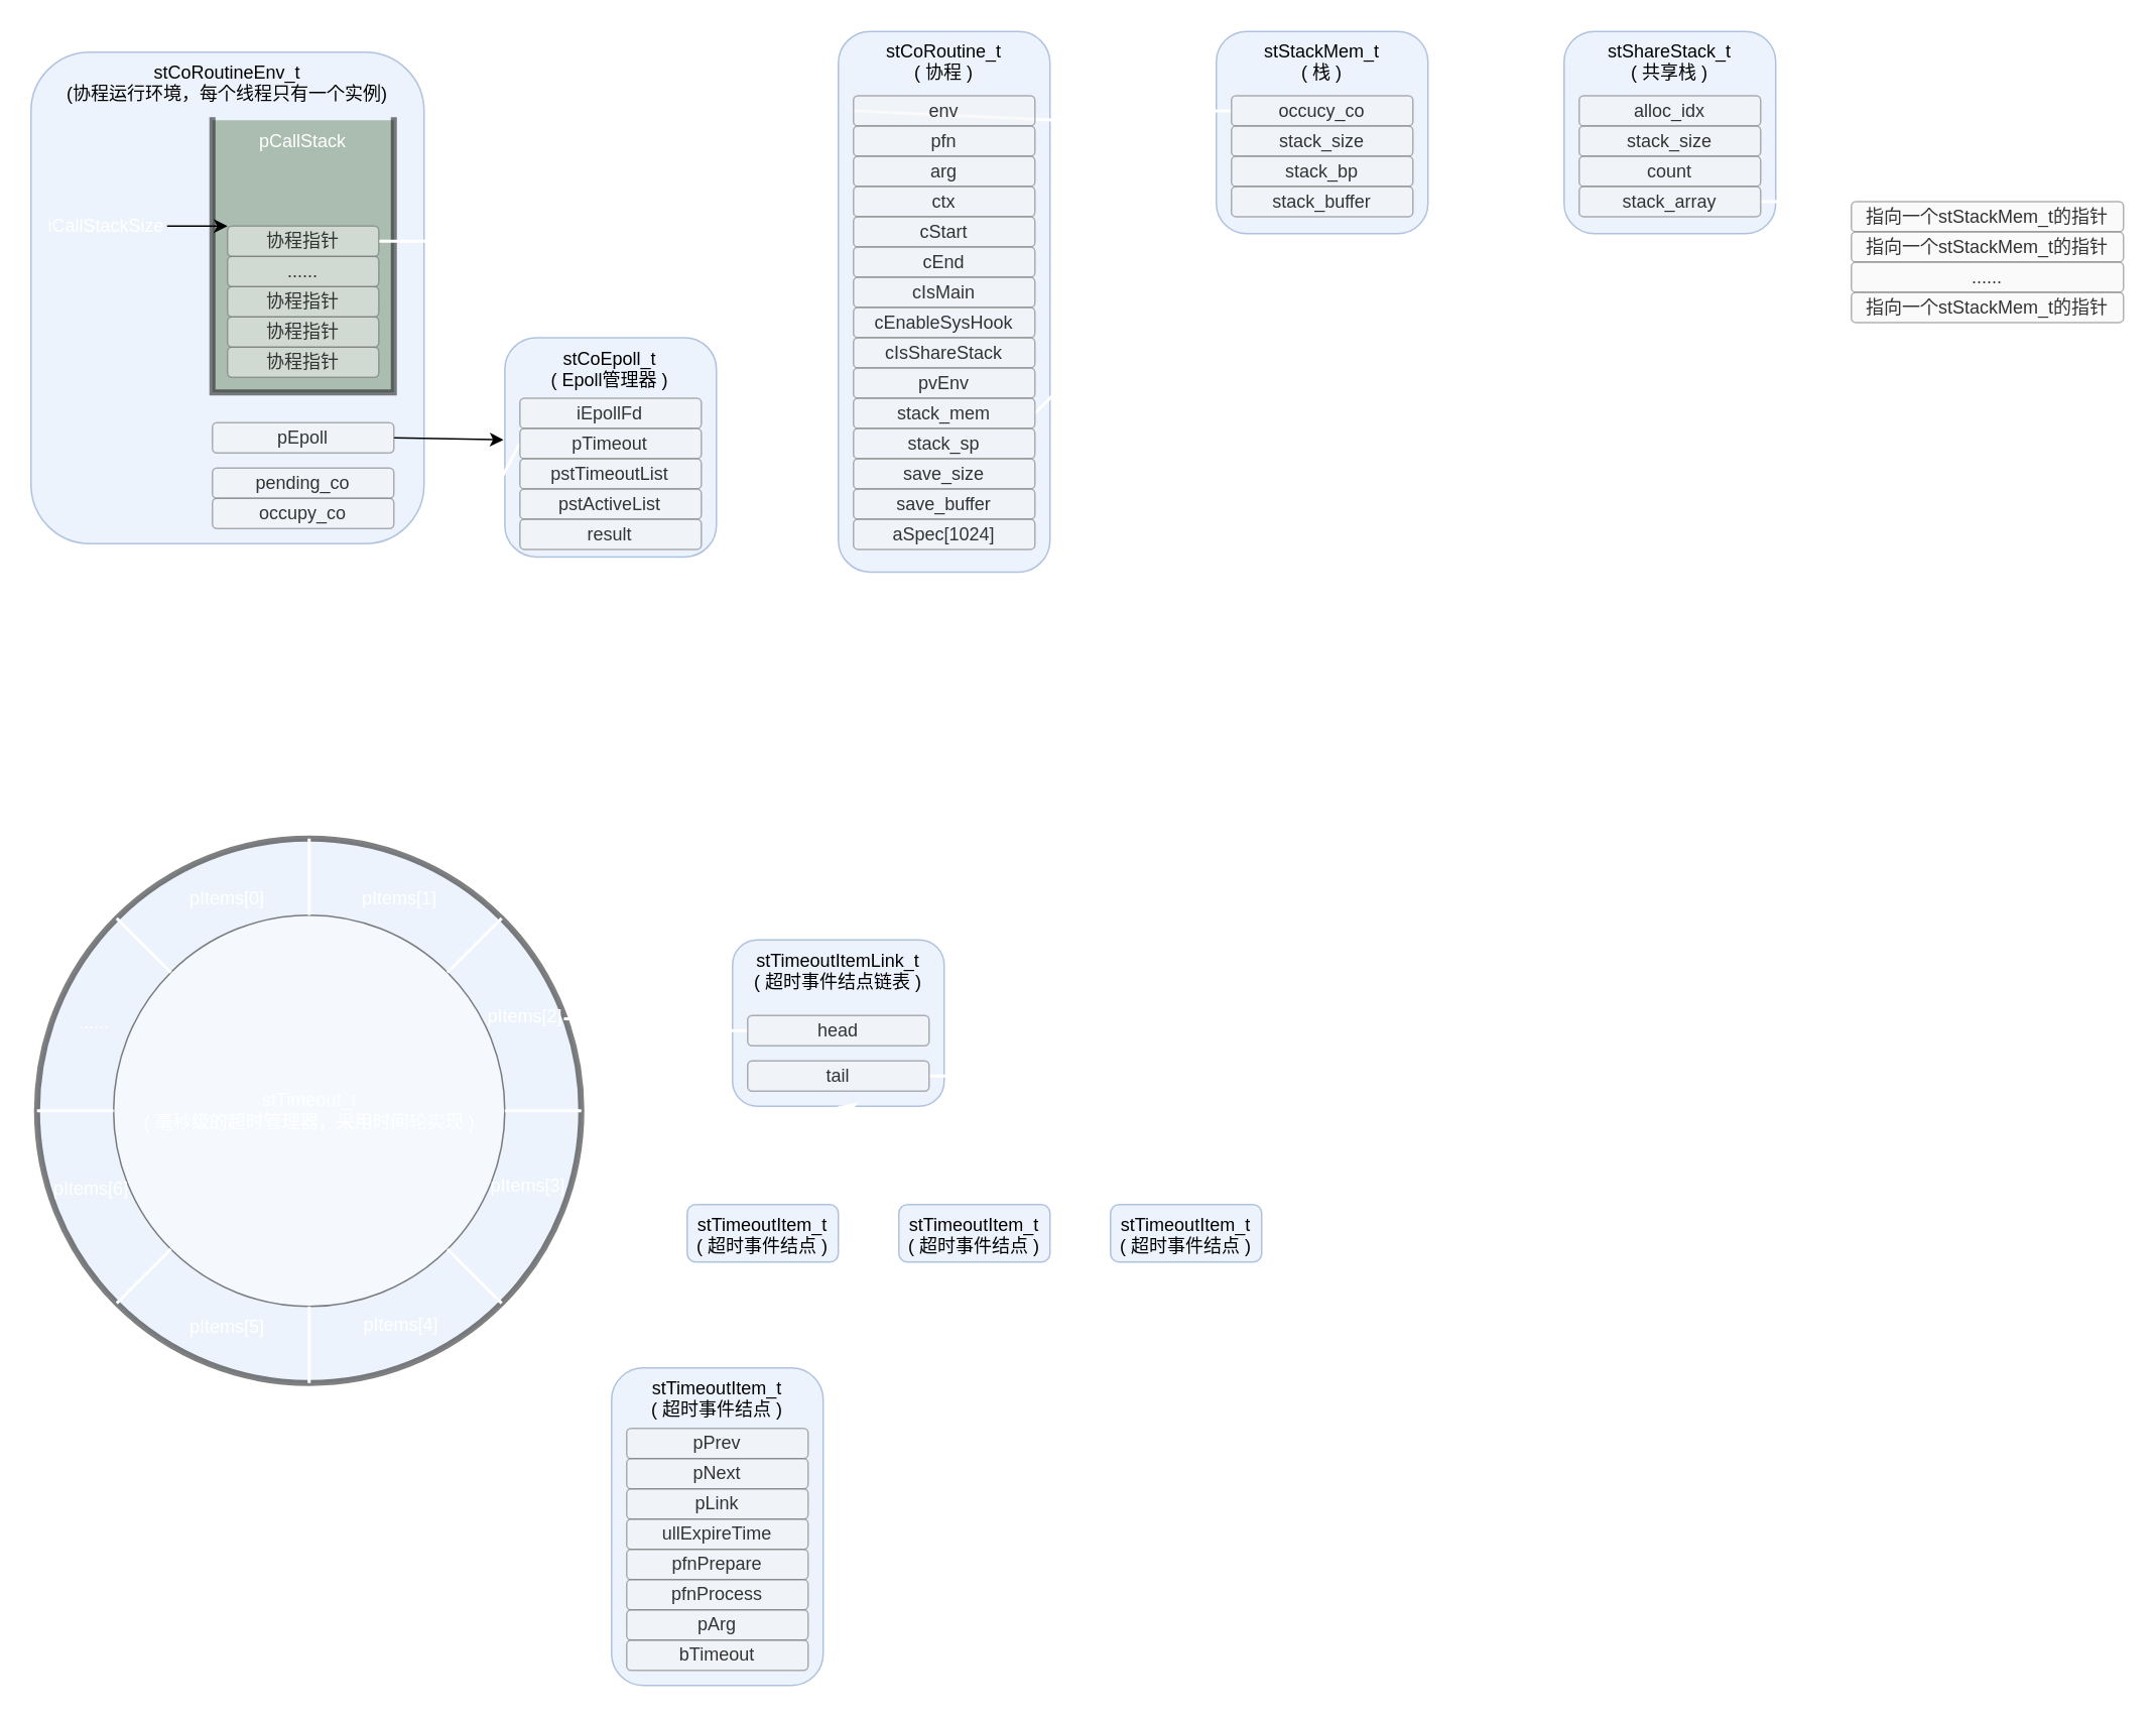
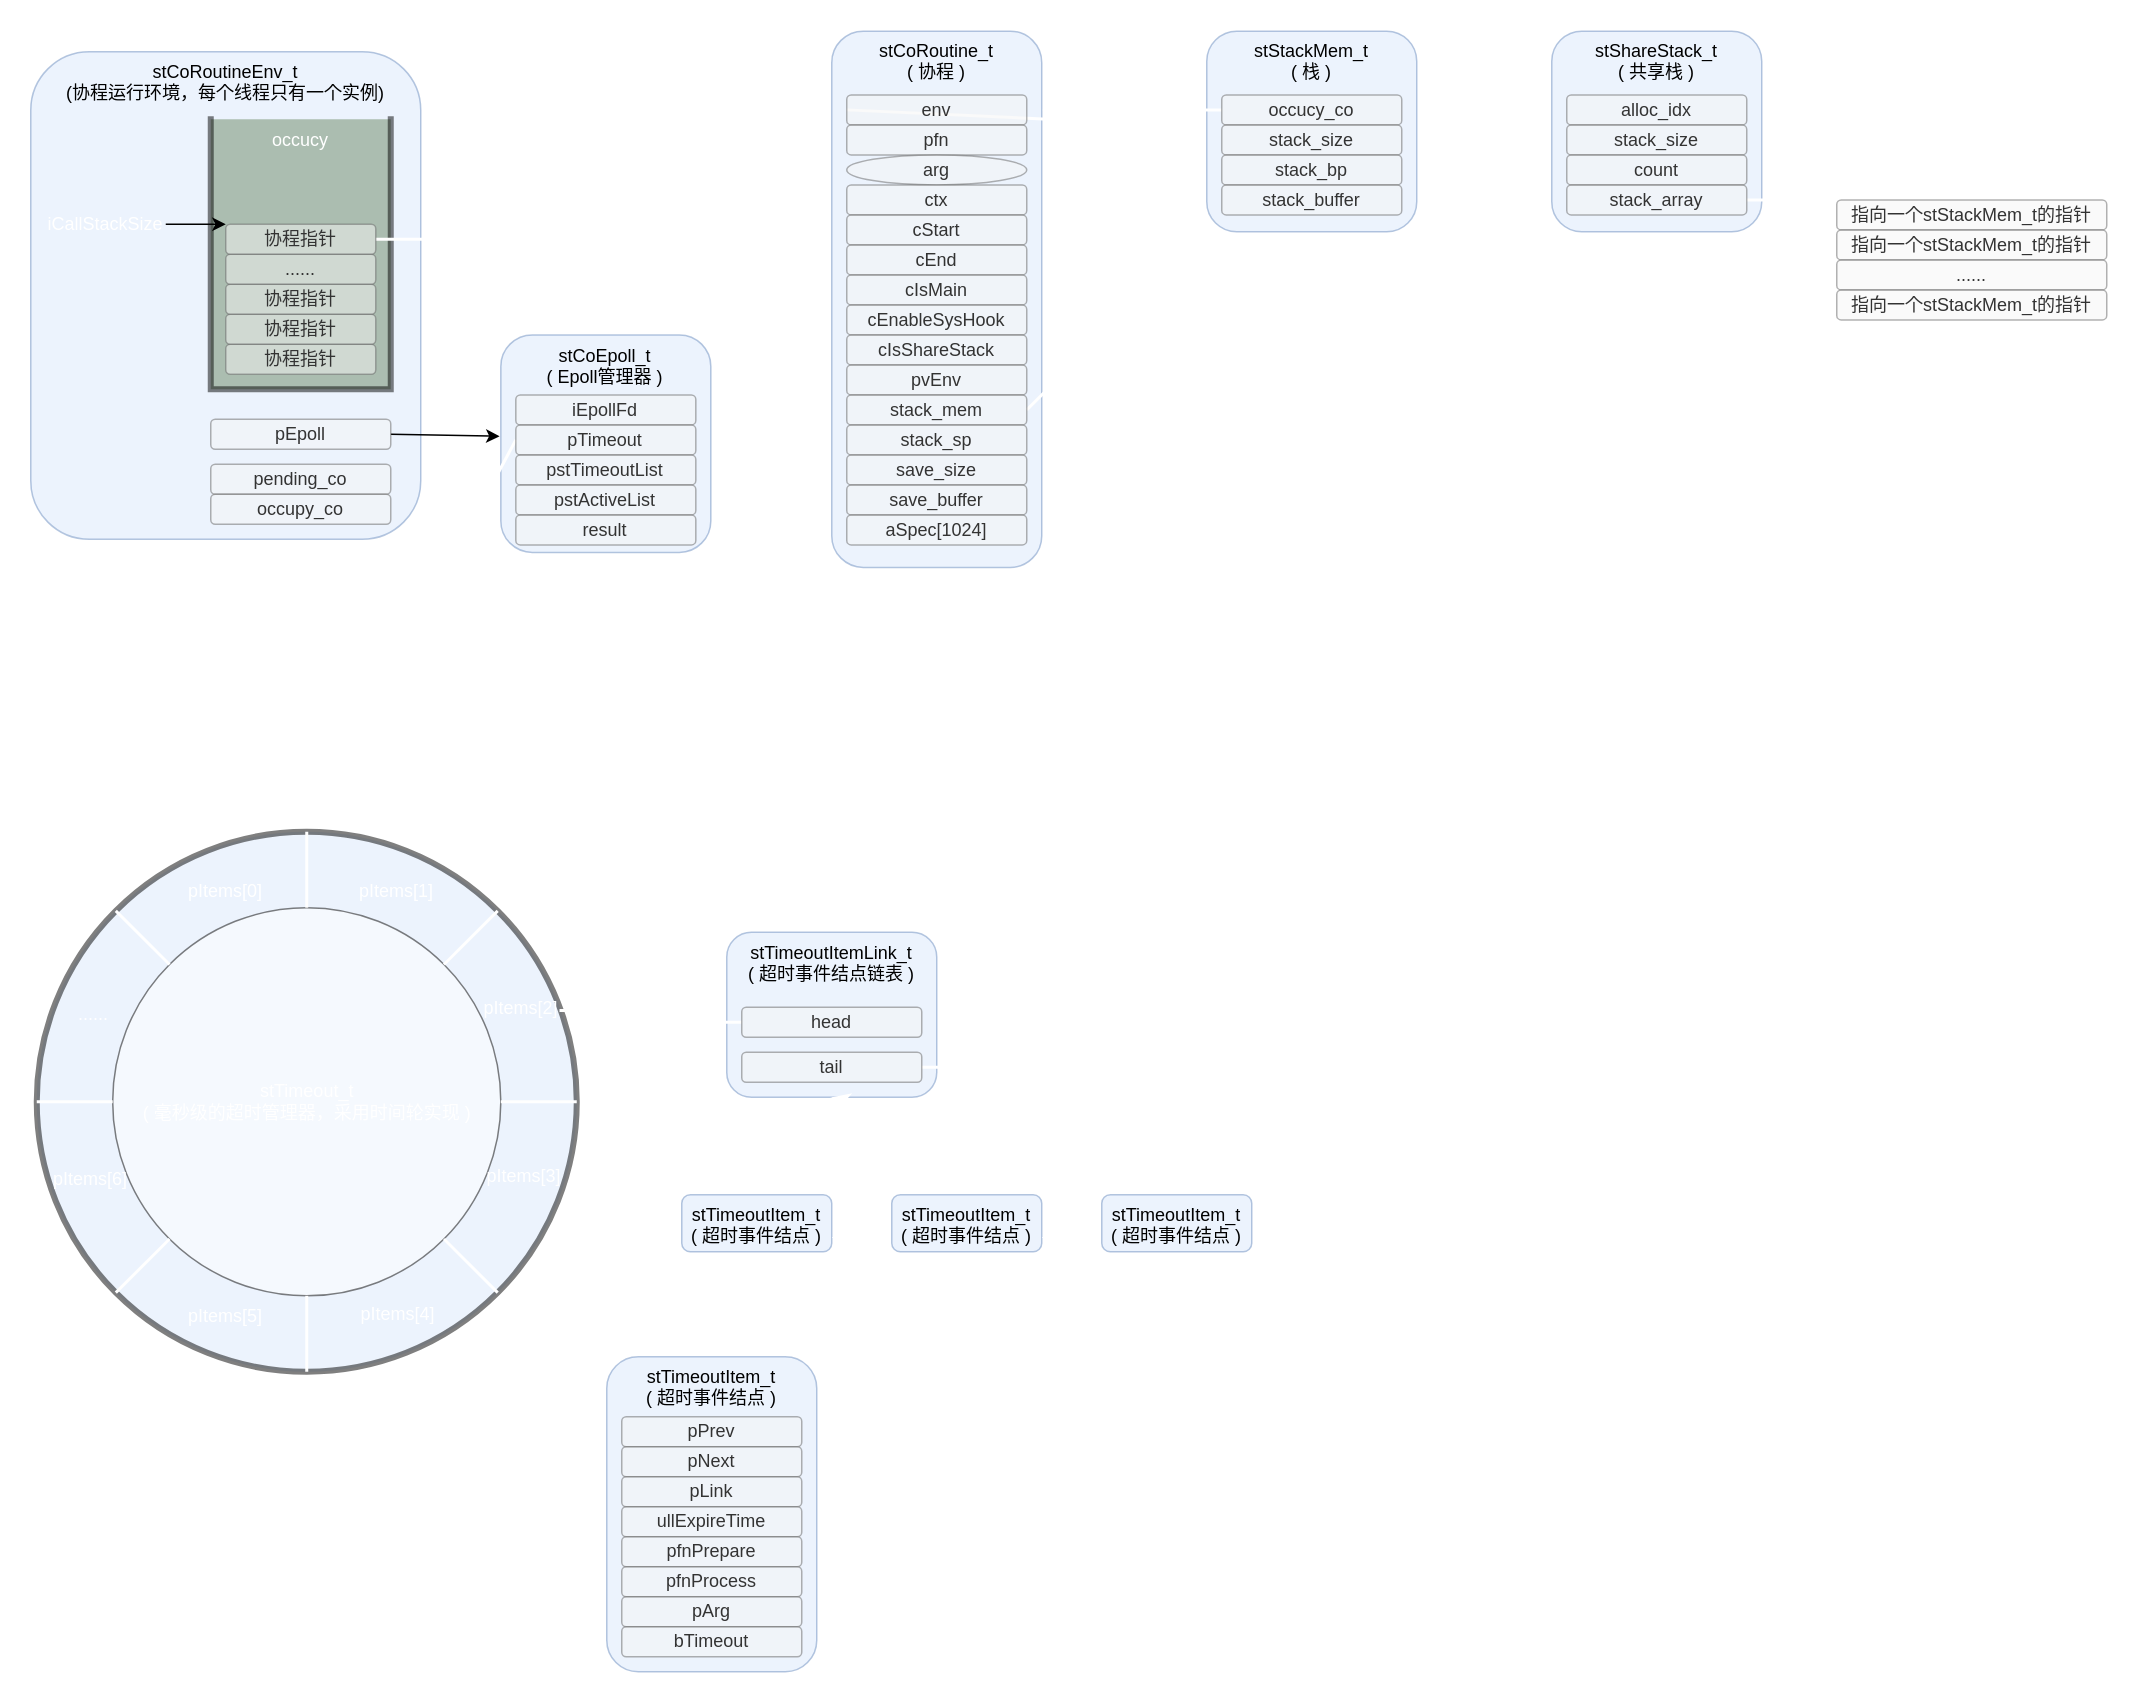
- <mxCell id="3" value="pCallStack" style="shape=partialRectangle;whiteSpace=wrap;html=1;bottom=1;right=1;left=1;top=0;fillColor=#6d8764;routingCenterX=-0.5;rounded=1;shadow=0;glass=0;labelBackgroundColor=none;labelBorderColor=none;sketch=0;fontColor=#ffffff;opacity=50;strokeColor=default;strokeWidth=4;verticalAlign=top;" parent="1" vertex="1"><mxGeometry x="140" y="79" width="120" height="180" as="geometry" /></mxCell>
+ <mxCell id="3" value="occucy" style="shape=partialRectangle;whiteSpace=wrap;html=1;bottom=1;right=1;left=1;top=0;fillColor=#6d8764;routingCenterX=-0.5;rounded=1;shadow=0;glass=0;labelBackgroundColor=none;labelBorderColor=none;sketch=0;fontColor=#ffffff;opacity=50;strokeColor=default;strokeWidth=4;verticalAlign=top;" parent="1" vertex="1"><mxGeometry x="140" y="79" width="120" height="180" as="geometry" /></mxCell>
- <mxCell id="60" value="arg" style="rounded=1;whiteSpace=wrap;html=1;shadow=0;glass=0;labelBackgroundColor=none;labelBorderColor=none;sketch=0;strokeColor=#666666;strokeWidth=1;fontColor=#333333;opacity=50;fillColor=#f5f5f5;" parent="1" vertex="1"><mxGeometry x="564" y="102.75" width="120" height="20" as="geometry" /></mxCell>
+ <mxCell id="60" value="arg" style="ellipse;whiteSpace=wrap;html=1;shadow=0;glass=0;labelBackgroundColor=none;labelBorderColor=none;sketch=0;strokeColor=#666666;strokeWidth=1;fontColor=#333333;opacity=50;fillColor=#f5f5f5;" parent="1" vertex="1"><mxGeometry x="564" y="102.75" width="120" height="20" as="geometry" /></mxCell>
